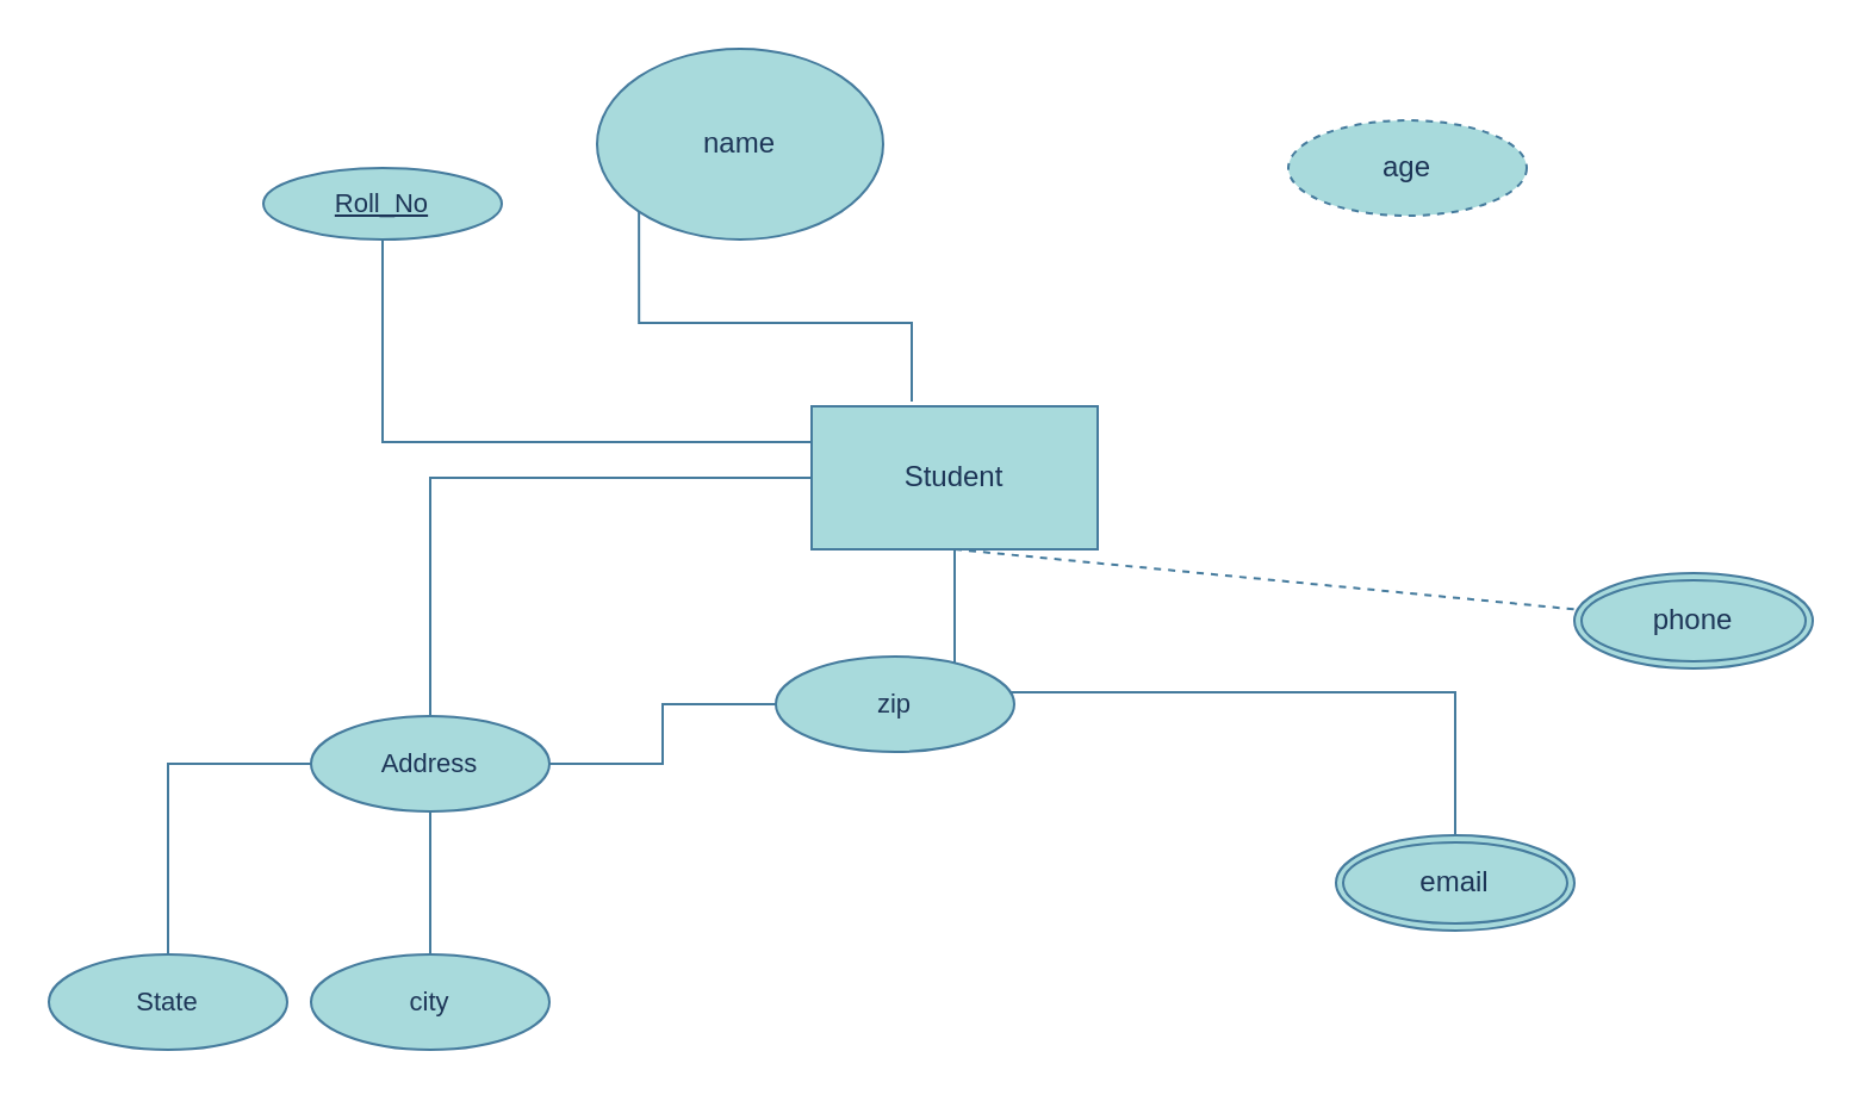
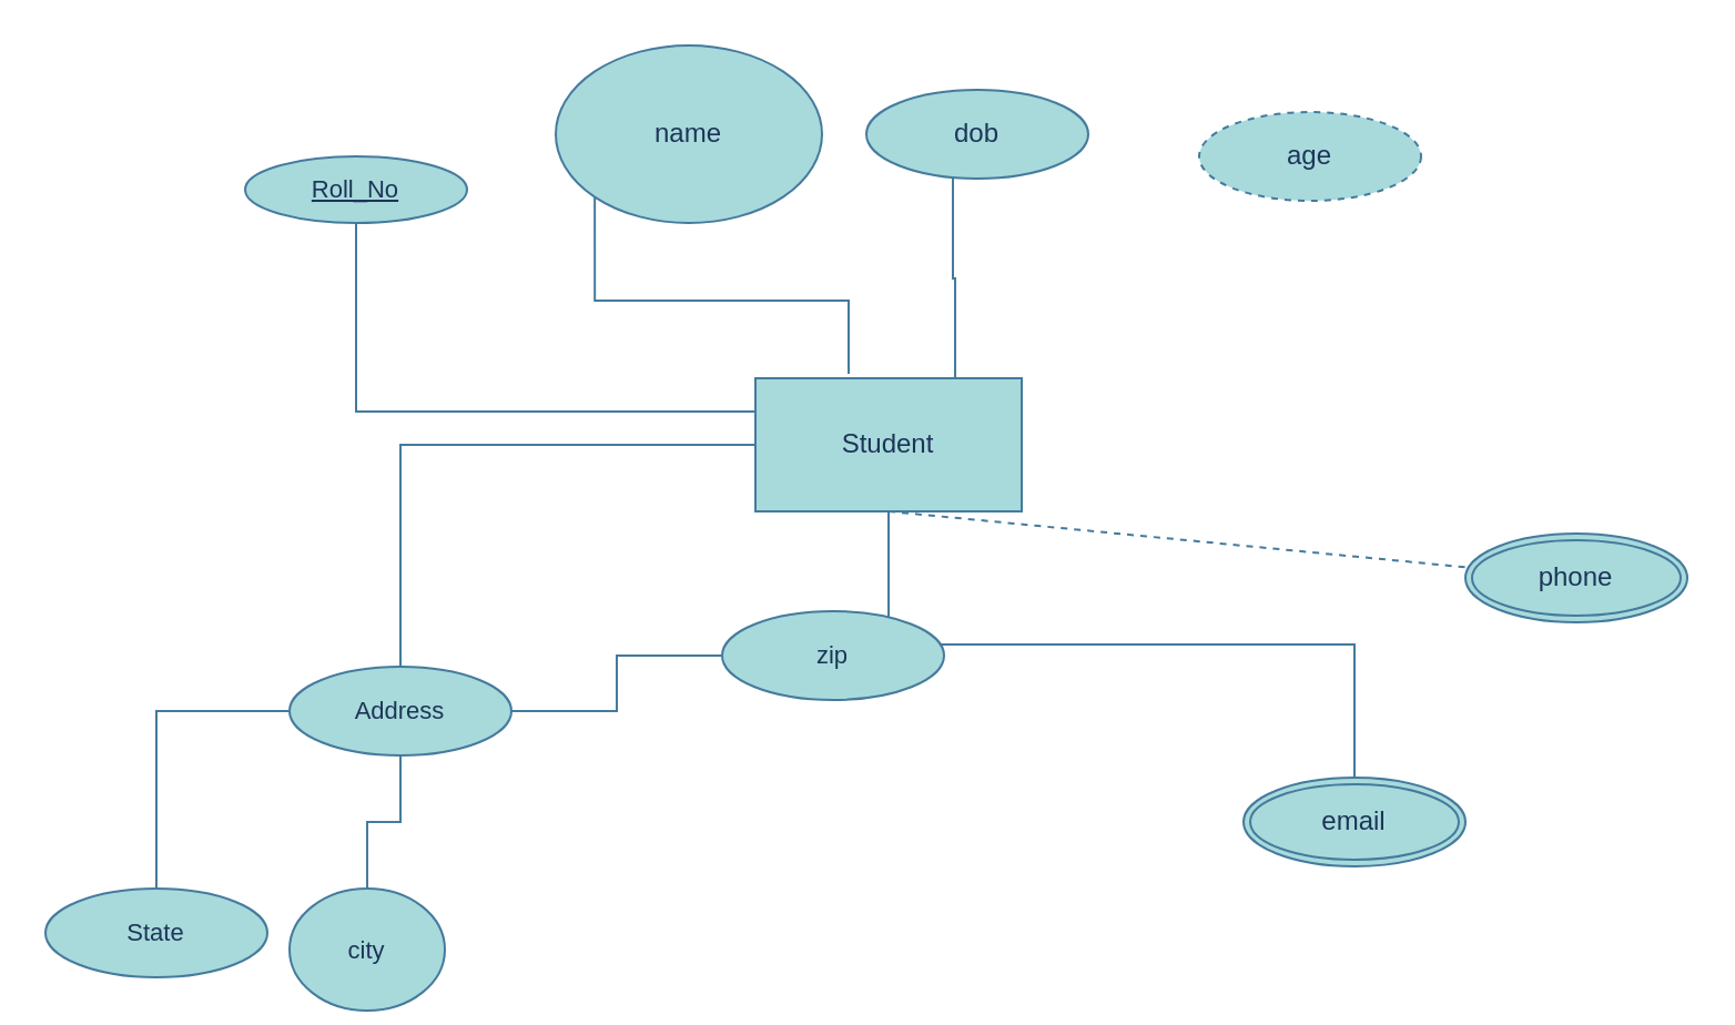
+ <mxCell id="11" value="dob" style="ellipse;whiteSpace=wrap;html=1;align=center;labelBackgroundColor=none;fillColor=#A8DADC;strokeColor=#457B9D;fontColor=#1D3557;" vertex="1" parent="1"><mxGeometry x="390" y="40" width="100" height="40" as="geometry" /></mxCell>
+ <mxCell id="2" style="edgeStyle=orthogonalEdgeStyle;rounded=0;orthogonalLoop=1;jettySize=auto;html=1;exitX=0.75;exitY=0;exitDx=0;exitDy=0;entryX=0.39;entryY=0.95;entryDx=0;entryDy=0;entryPerimeter=0;strokeColor=#457B9D;fontColor=#1D3557;fillColor=#A8DADC;endArrow=none;endFill=0;" edge="1" parent="1" source="5" target="11"><mxGeometry relative="1" as="geometry" /></mxCell>
- <mxCell id="20" value="city" style="ellipse;whiteSpace=wrap;html=1;align=center;strokeColor=#457B9D;fontFamily=Helvetica;fontSize=11;fontColor=#1D3557;fillColor=#A8DADC;" vertex="1" parent="1"><mxGeometry x="130" y="400" width="100" height="40" as="geometry" /></mxCell>
+ <mxCell id="20" value="city" style="ellipse;whiteSpace=wrap;html=1;align=center;strokeColor=#457B9D;fontFamily=Helvetica;fontSize=11;fontColor=#1D3557;fillColor=#A8DADC;" vertex="1" parent="1"><mxGeometry x="130" y="400" width="70" height="55" as="geometry" /></mxCell>
